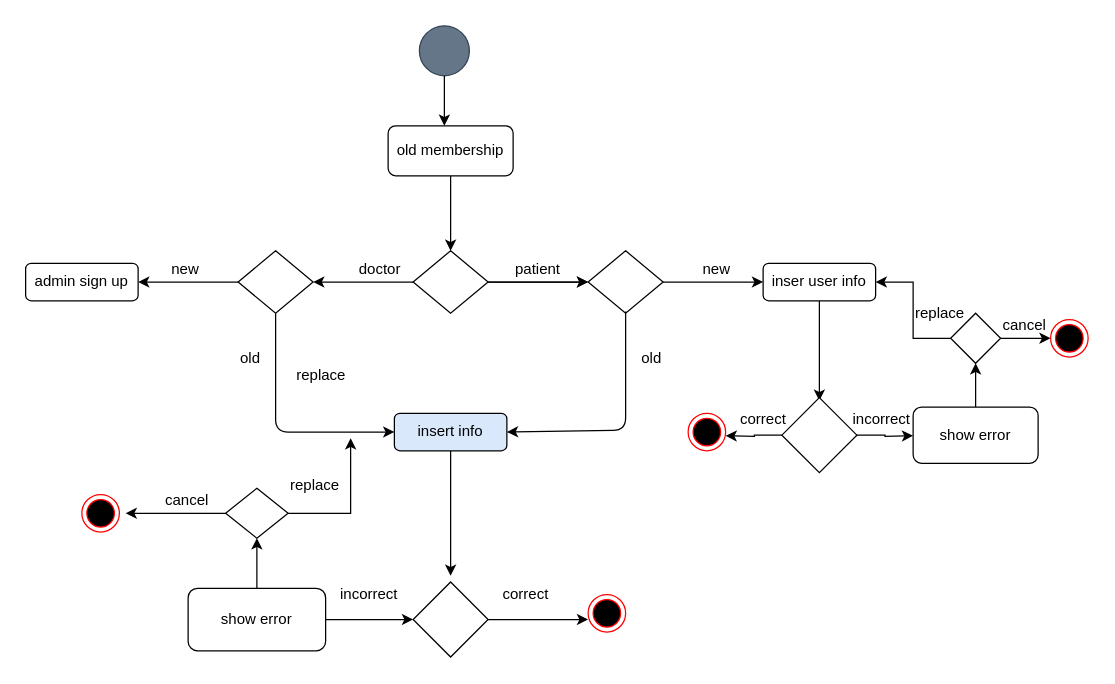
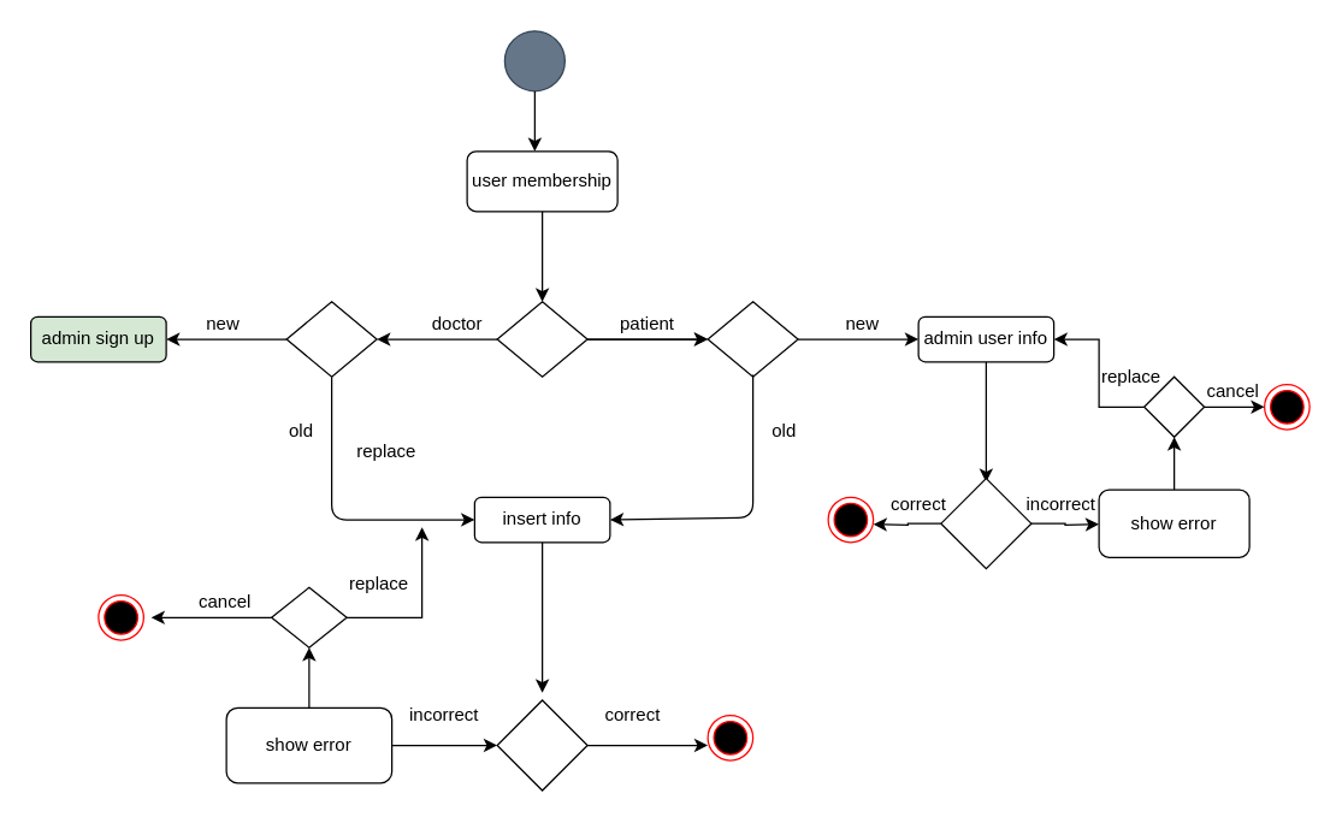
- <mxCell id="5" value="old membership&lt;br&gt;" style="rounded=1;whiteSpace=wrap;html=1;" parent="1" vertex="1"><mxGeometry x="310" y="100" width="100" height="40" as="geometry" /></mxCell>
+ <mxCell id="5" value="user membership&lt;br&gt;" style="rounded=1;whiteSpace=wrap;html=1;" parent="1" vertex="1"><mxGeometry x="310" y="100" width="100" height="40" as="geometry" /></mxCell>
- <mxCell id="22" value="admin sign up" style="rounded=1;whiteSpace=wrap;html=1;" parent="1" vertex="1"><mxGeometry x="20" y="210" width="90" height="30" as="geometry" /></mxCell>
+ <mxCell id="22" value="admin sign up" style="rounded=1;whiteSpace=wrap;html=1;fillColor=#d5e8d4;" parent="1" vertex="1"><mxGeometry x="20" y="210" width="90" height="30" as="geometry" /></mxCell>
- <mxCell id="17" value="inser user info" style="rounded=1;whiteSpace=wrap;html=1;" parent="1" vertex="1"><mxGeometry x="610" y="210" width="90" height="30" as="geometry" /></mxCell>
+ <mxCell id="17" value="admin user info" style="rounded=1;whiteSpace=wrap;html=1;" parent="1" vertex="1"><mxGeometry x="610" y="210" width="90" height="30" as="geometry" /></mxCell>
- <mxCell id="21" value="insert info" style="rounded=1;whiteSpace=wrap;html=1;fillColor=#dae8fc;" parent="1" vertex="1"><mxGeometry x="315" y="330" width="90" height="30" as="geometry" /></mxCell>
+ <mxCell id="21" value="insert info" style="rounded=1;whiteSpace=wrap;html=1;" parent="1" vertex="1"><mxGeometry x="315" y="330" width="90" height="30" as="geometry" /></mxCell>
